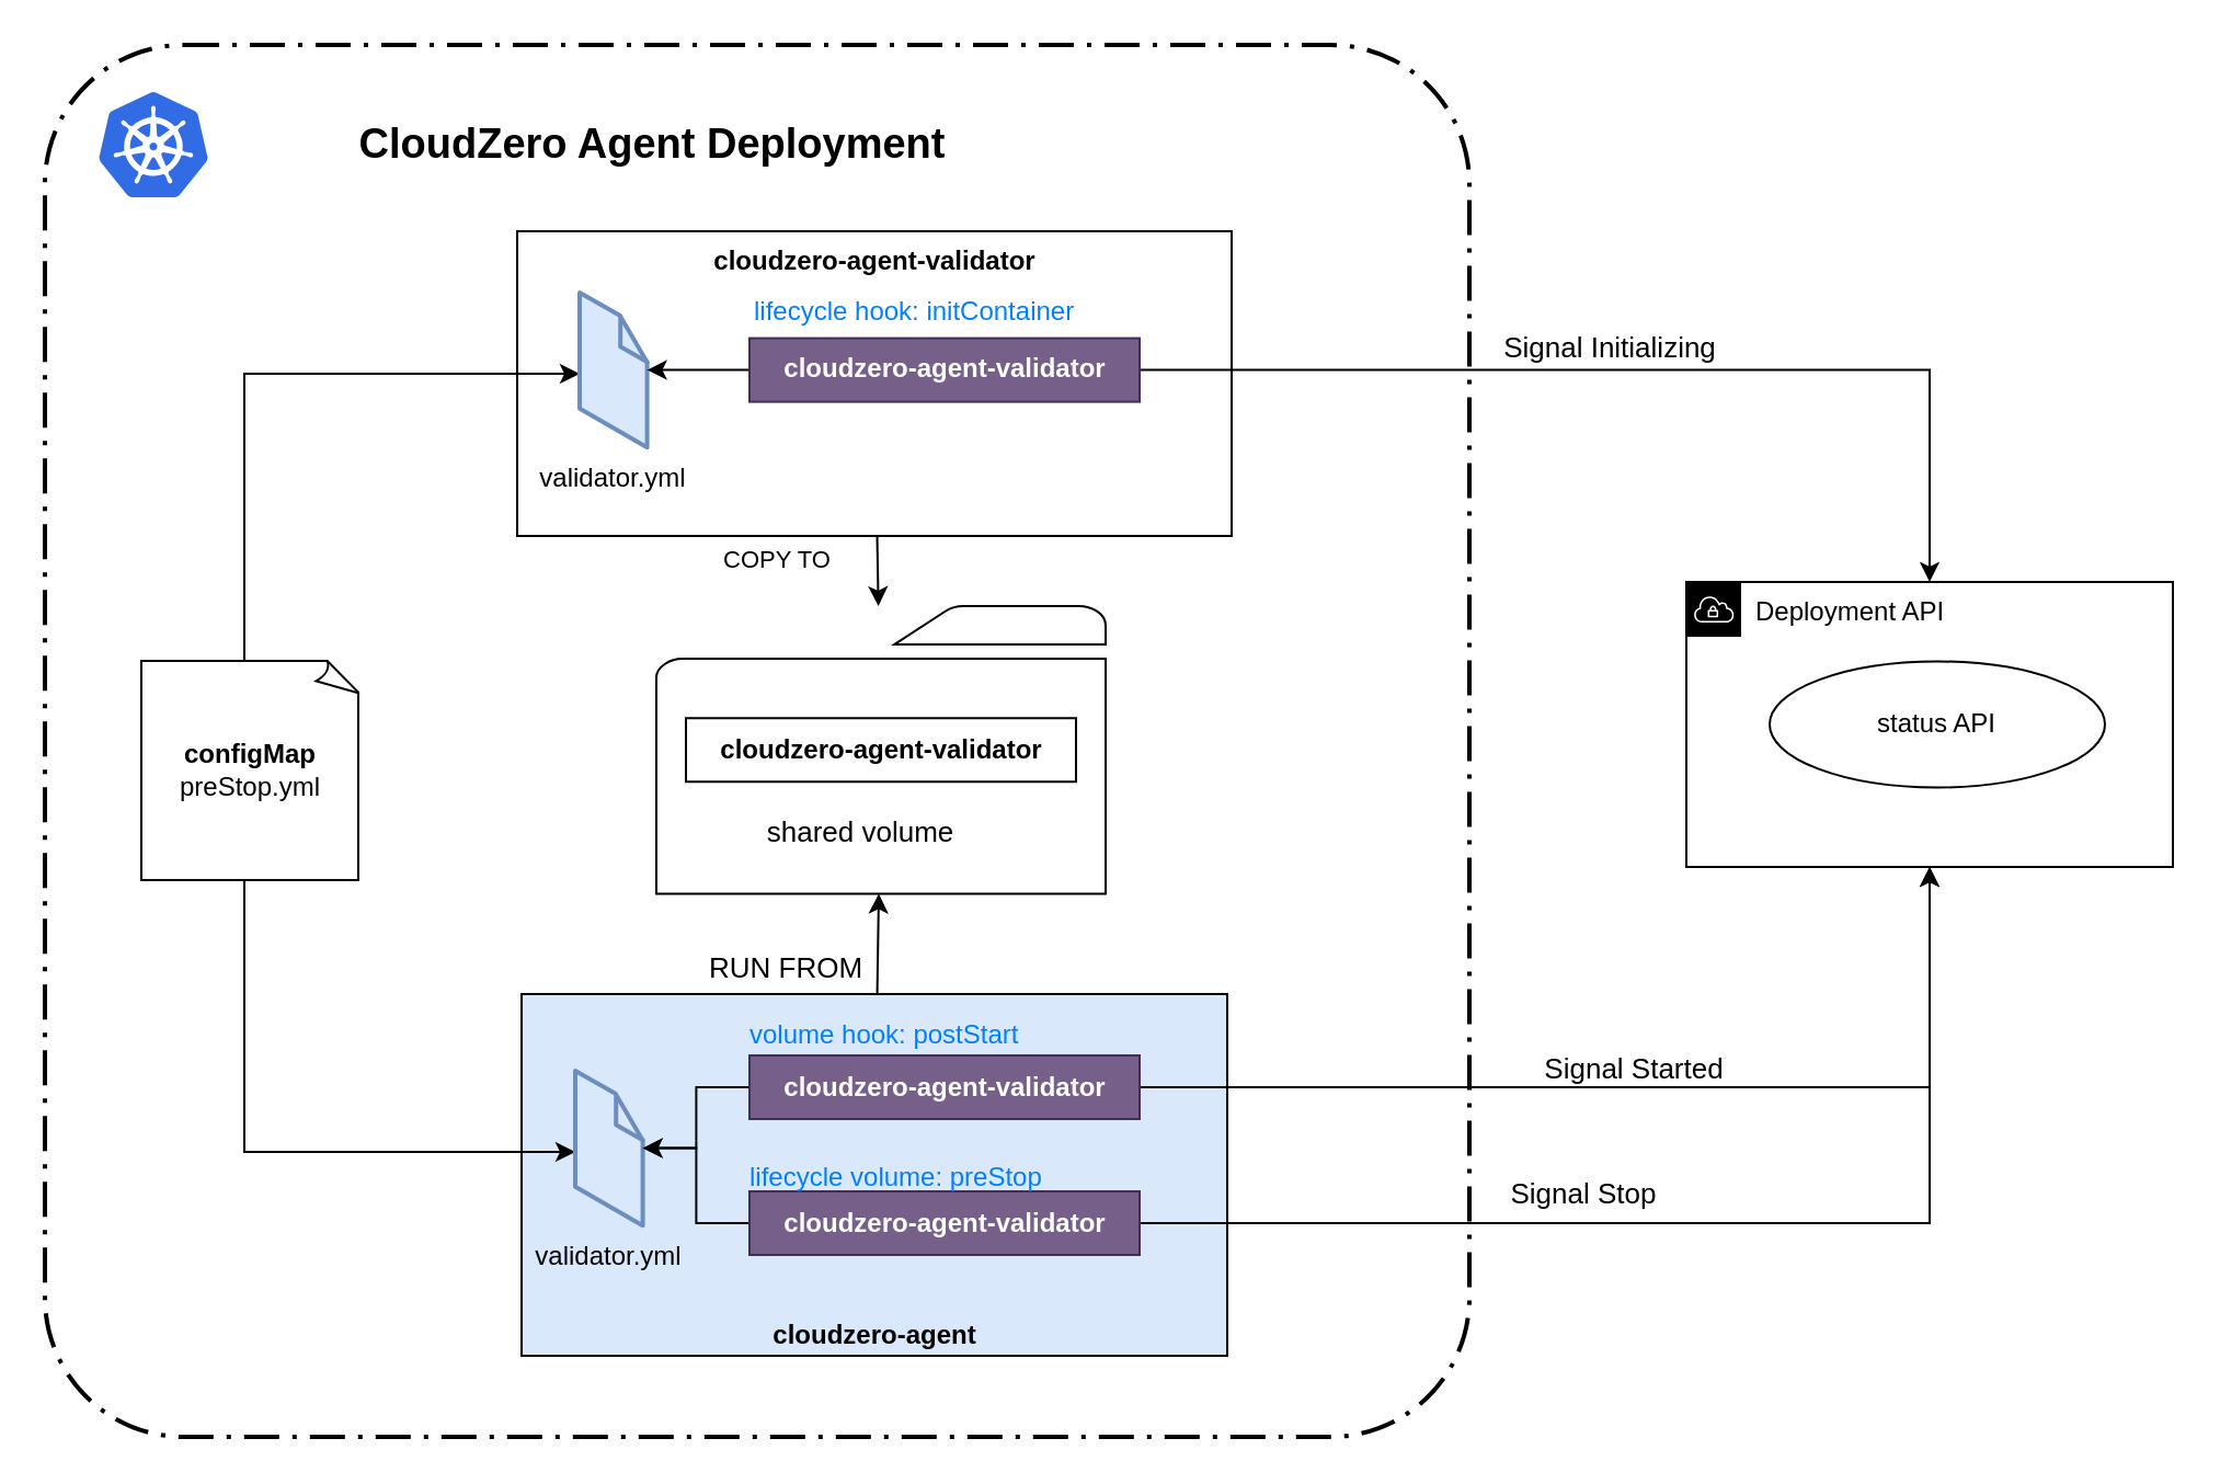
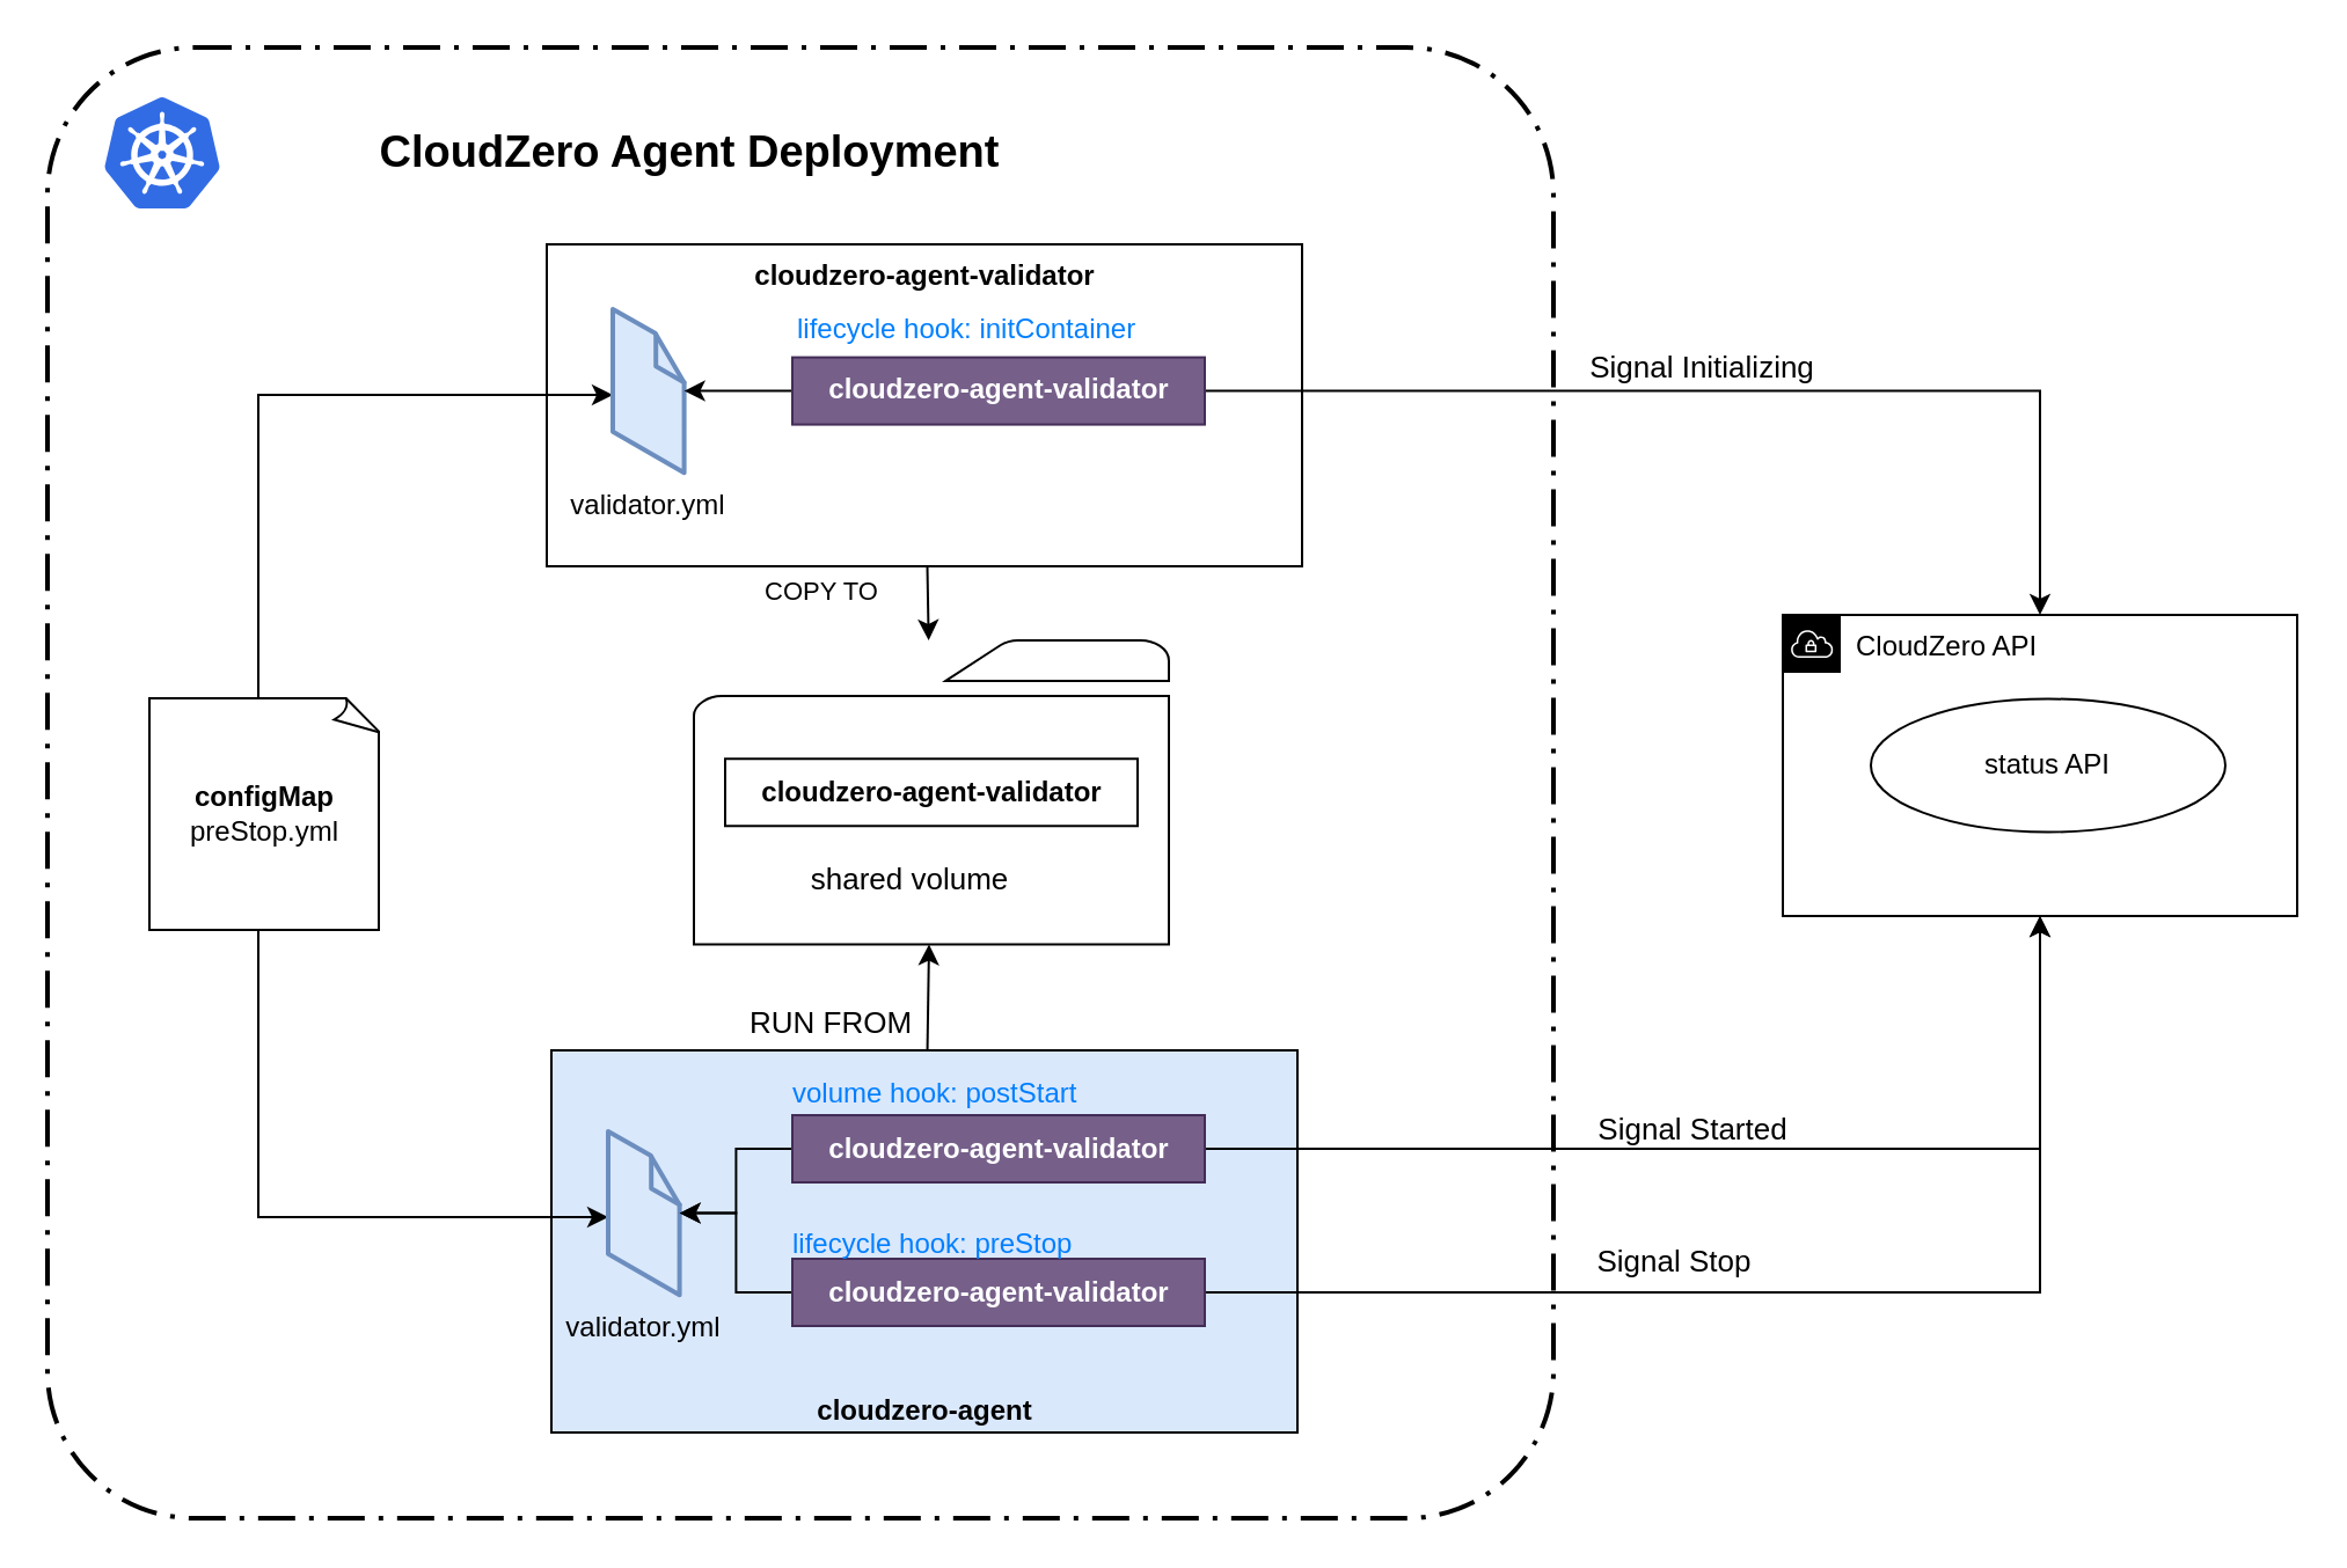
- <mxCell id="29" value="Deployment API" style="sketch=0;outlineConnect=0;html=1;whiteSpace=wrap;fontSize=12;fontStyle=0;shape=mxgraph.aws4.group;grIcon=mxgraph.aws4.group_vpc;verticalAlign=top;align=left;spacingLeft=30;dashed=0;" parent="1" vertex="1"><mxGeometry x="769" y="265" width="222" height="130" as="geometry" /></mxCell>
+ <mxCell id="29" value="CloudZero API" style="sketch=0;outlineConnect=0;html=1;whiteSpace=wrap;fontSize=12;fontStyle=0;shape=mxgraph.aws4.group;grIcon=mxgraph.aws4.group_vpc;verticalAlign=top;align=left;spacingLeft=30;dashed=0;" parent="1" vertex="1"><mxGeometry x="769" y="265" width="222" height="130" as="geometry" /></mxCell>
- <mxCell id="34" value="Signal Started" style="text;html=1;align=center;verticalAlign=middle;resizable=0;points=[];autosize=1;strokeColor=none;fillColor=none;fontSize=13;" vertex="1" parent="1"><mxGeometry x="695" y="473" width="100" height="28" as="geometry" /></mxCell>
+ <mxCell id="34" value="Signal Started" style="text;html=1;align=center;verticalAlign=middle;resizable=0;points=[];autosize=1;strokeColor=none;fillColor=none;fontSize=13;" vertex="1" parent="1"><mxGeometry x="680" y="473" width="100" height="28" as="geometry" /></mxCell>
- <mxCell id="28" value="&lt;span style=&quot;text-align: center;&quot;&gt;lifecycle volume: preStop&lt;/span&gt;" style="text;whiteSpace=wrap;html=1;fontColor=#007FFF;fontStyle=0" parent="1" vertex="1"><mxGeometry x="340" y="522.6" width="169" height="36" as="geometry" /></mxCell>
+ <mxCell id="28" value="&lt;span style=&quot;text-align: center;&quot;&gt;lifecycle hook: preStop&lt;/span&gt;" style="text;whiteSpace=wrap;html=1;fontColor=#007FFF;fontStyle=0" parent="1" vertex="1"><mxGeometry x="340" y="522.6" width="169" height="36" as="geometry" /></mxCell>
